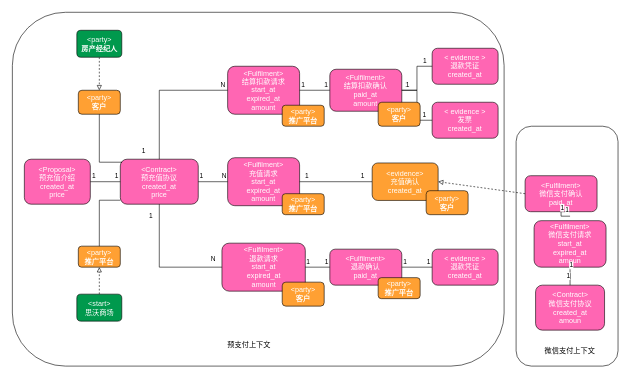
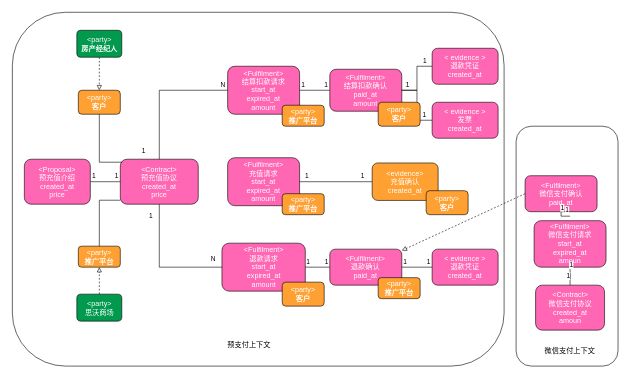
- <mxCell id="10" style="edgeStyle=orthogonalEdgeStyle;rounded=0;orthogonalLoop=1;jettySize=auto;html=1;exitX=1;exitY=0.5;exitDx=0;exitDy=0;endArrow=none;endFill=0;" edge="1" parent="1" source="5" target="9"><mxGeometry relative="1" as="geometry"><mxPoint x="360" y="305" as="sourcePoint" /><mxPoint x="460" y="305" as="targetPoint" /></mxGeometry></mxCell>
- <mxCell id="11" value="1" style="edgeLabel;html=1;align=center;verticalAlign=middle;resizable=0;points=[];" vertex="1" connectable="0" parent="10"><mxGeometry x="-0.82" relative="1" as="geometry"><mxPoint y="-10" as="offset" /></mxGeometry></mxCell>
- <mxCell id="12" value="N" style="edgeLabel;html=1;align=center;verticalAlign=middle;resizable=0;points=[];" vertex="1" connectable="0" parent="10"><mxGeometry x="0.72" y="-1" relative="1" as="geometry"><mxPoint y="-11" as="offset" /></mxGeometry></mxCell>
- <mxCell id="63" style="edgeStyle=none;rounded=0;orthogonalLoop=1;jettySize=auto;html=1;exitX=0;exitY=0.5;exitDx=0;exitDy=0;endArrow=block;endFill=0;dashed=1;entryX=1;entryY=0.5;entryDx=0;entryDy=0;" edge="1" parent="1" source="58" target="57"><mxGeometry relative="1" as="geometry"><mxPoint x="990" y="300" as="sourcePoint" /><mxPoint x="1060" y="300" as="targetPoint" /></mxGeometry></mxCell>
+ <mxCell id="63" style="edgeStyle=none;rounded=0;orthogonalLoop=1;jettySize=auto;html=1;exitX=0;exitY=0.5;exitDx=0;exitDy=0;endArrow=block;endFill=0;dashed=1;" edge="1" parent="1" source="58" target="16"><mxGeometry relative="1" as="geometry"><mxPoint x="990" y="300" as="sourcePoint" /><mxPoint x="1060" y="300" as="targetPoint" /></mxGeometry></mxCell>
- <mxCell id="51" value="&lt;font color=&quot;#ffffff&quot;&gt;&amp;lt;start&amp;gt;&lt;br&gt;思沃商场&lt;br&gt;&lt;/font&gt;" style="rounded=1;whiteSpace=wrap;html=1;noLabel=0;comic=0;recursiveResize=1;fillColor=#00994D;" vertex="1" parent="1"><mxGeometry x="127.5" y="490" width="75" height="45" as="geometry" /></mxCell>
+ <mxCell id="51" value="&lt;font color=&quot;#ffffff&quot;&gt;&amp;lt;party&amp;gt;&lt;br&gt;思沃商场&lt;br&gt;&lt;/font&gt;" style="rounded=1;whiteSpace=wrap;html=1;noLabel=0;comic=0;recursiveResize=1;fillColor=#00994D;" vertex="1" parent="1"><mxGeometry x="127.5" y="490" width="75" height="45" as="geometry" /></mxCell>
